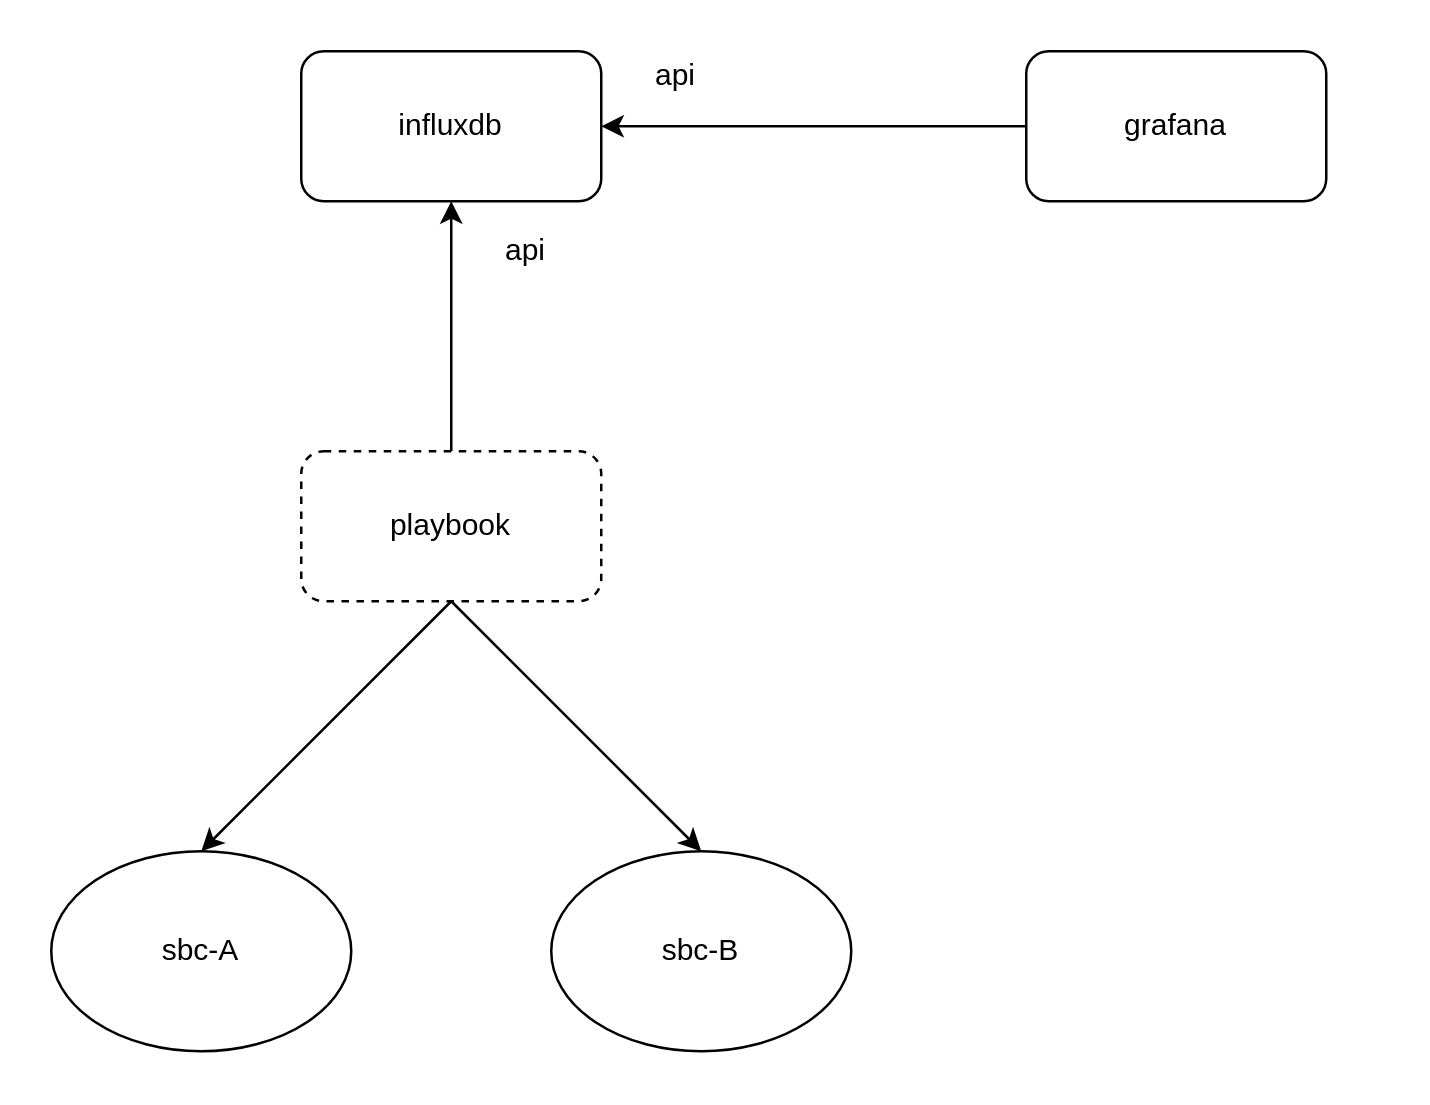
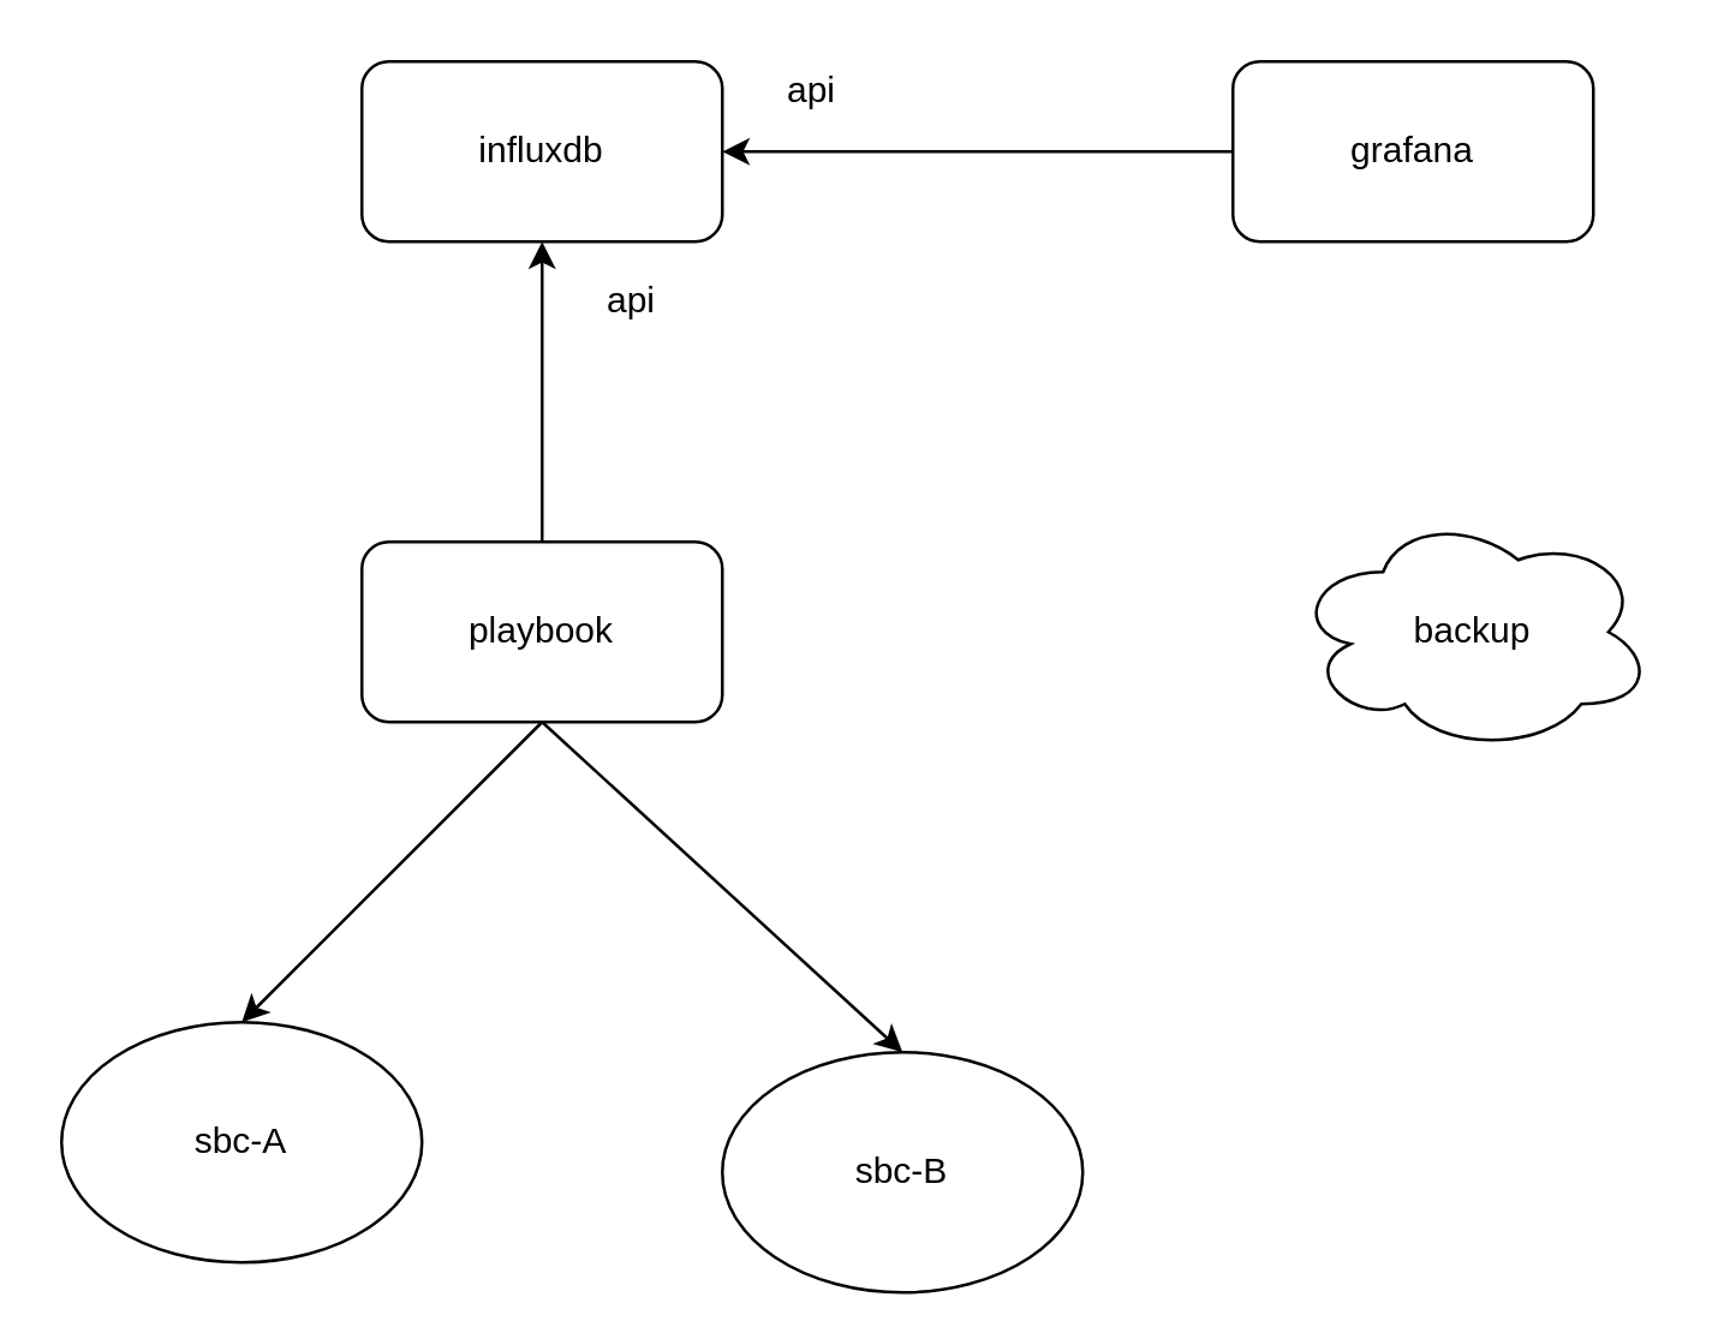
- <mxCell id="2" value="playbook" style="rounded=1;whiteSpace=wrap;html=1;dashed=1;" vertex="1" parent="1"><mxGeometry x="120" y="180" width="120" height="60" as="geometry" /></mxCell>
+ <mxCell id="2" value="playbook" style="rounded=1;whiteSpace=wrap;html=1;" vertex="1" parent="1"><mxGeometry x="120" y="180" width="120" height="60" as="geometry" /></mxCell>
+ <mxCell id="13" value="backup" style="ellipse;shape=cloud;whiteSpace=wrap;html=1;" vertex="1" parent="1"><mxGeometry x="430" y="170" width="120" height="80" as="geometry" /></mxCell>
- <mxCell id="4" value="sbc-B" style="ellipse;whiteSpace=wrap;html=1;" vertex="1" parent="1"><mxGeometry x="220" y="340" width="120" height="80" as="geometry" /></mxCell>
+ <mxCell id="4" value="sbc-B" style="ellipse;whiteSpace=wrap;html=1;" vertex="1" parent="1"><mxGeometry x="240" y="350" width="120" height="80" as="geometry" /></mxCell>
